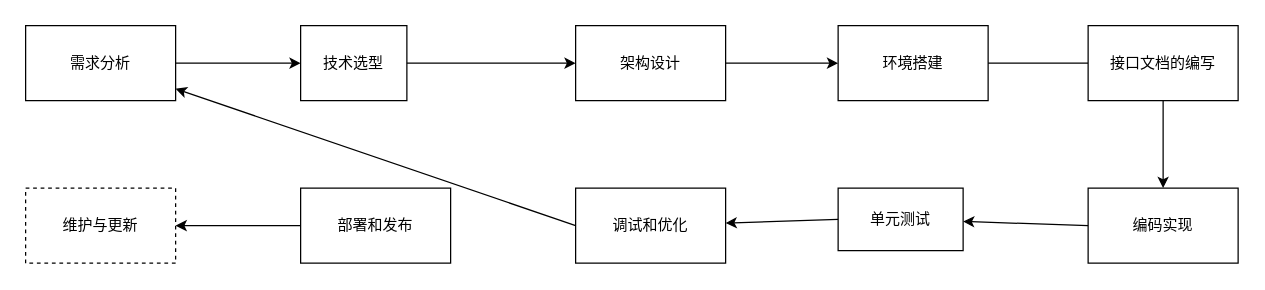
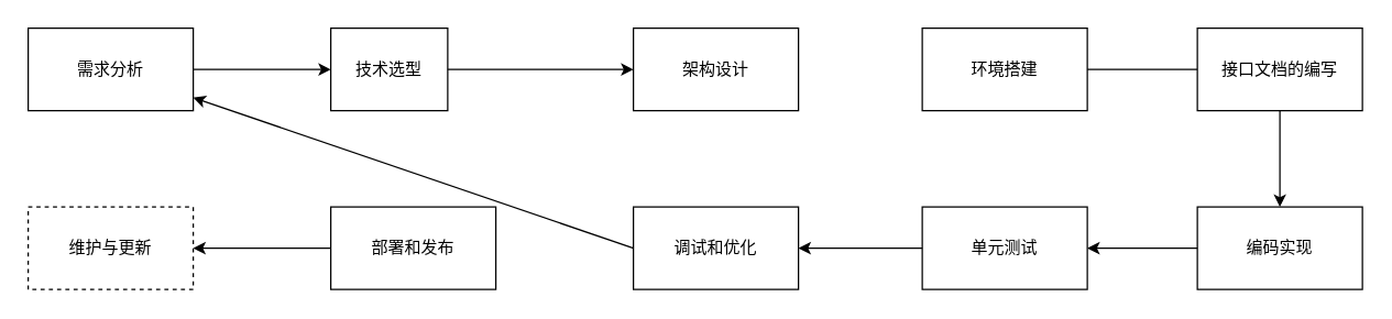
- <mxCell id="7" value="" style="endArrow=classic;html=1;rounded=0;exitX=1;exitY=0.5;exitDx=0;exitDy=0;" edge="1" parent="1" source="6" target="8"><mxGeometry width="50" height="50" relative="1" as="geometry"><mxPoint x="585" y="59" as="sourcePoint" /><mxPoint x="690" y="60" as="targetPoint" /></mxGeometry></mxCell>
- <mxCell id="14" value="单元测试" style="rounded=0;whiteSpace=wrap;html=1;" vertex="1" parent="1"><mxGeometry x="670" y="150" width="100" height="50" as="geometry" /></mxCell>
+ <mxCell id="14" value="单元测试" style="rounded=0;whiteSpace=wrap;html=1;" vertex="1" parent="1"><mxGeometry x="670" y="150" width="120" height="60" as="geometry" /></mxCell>
